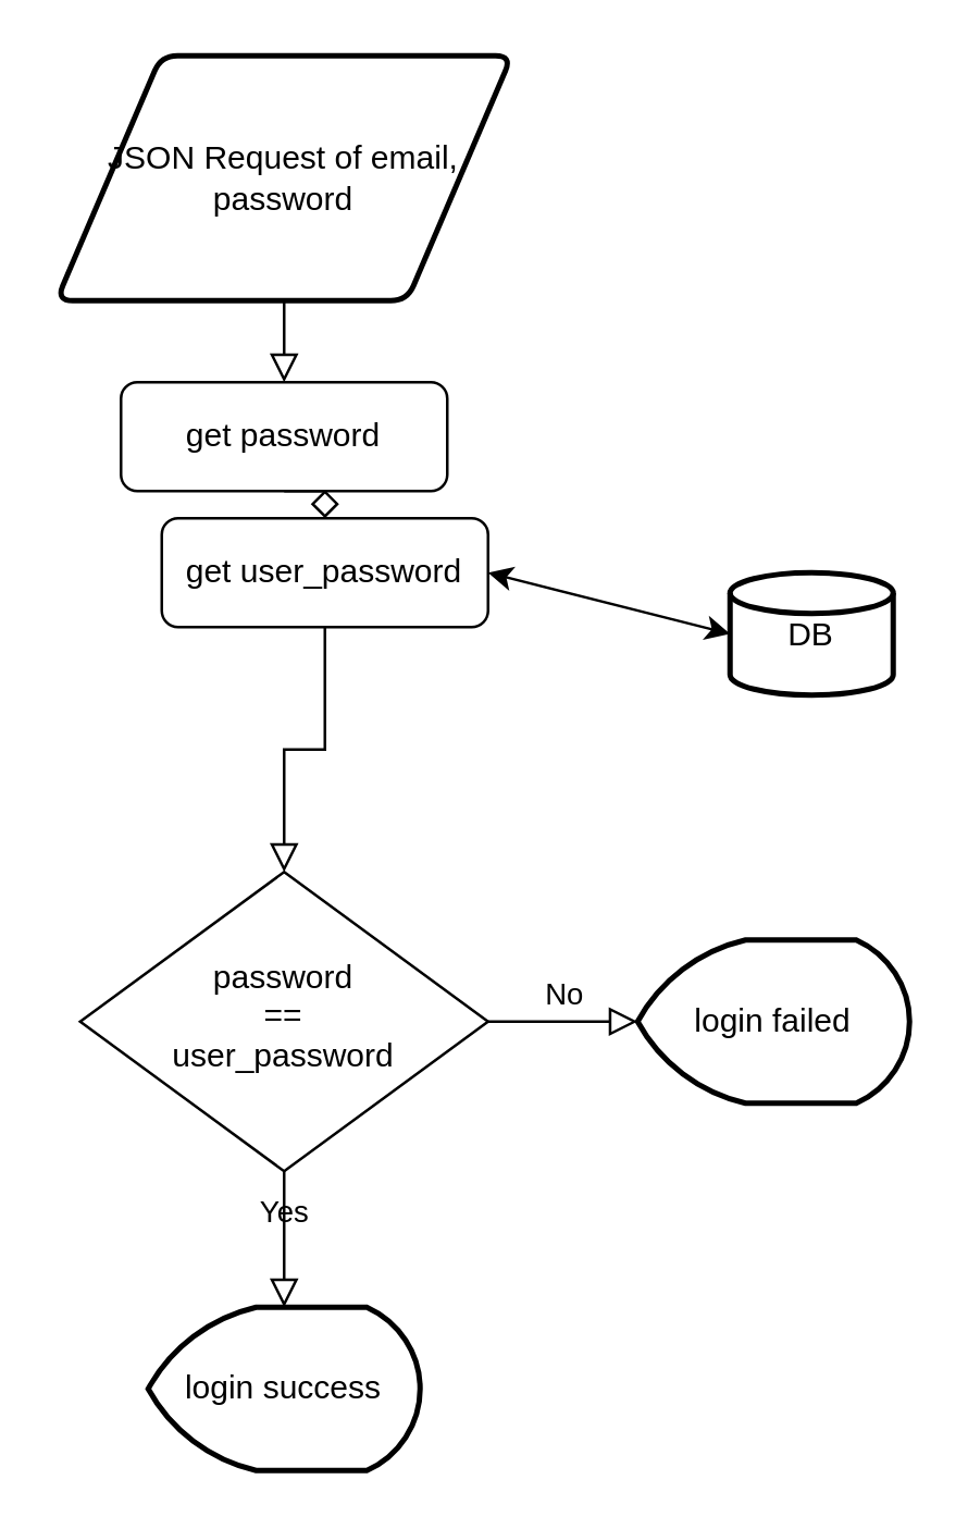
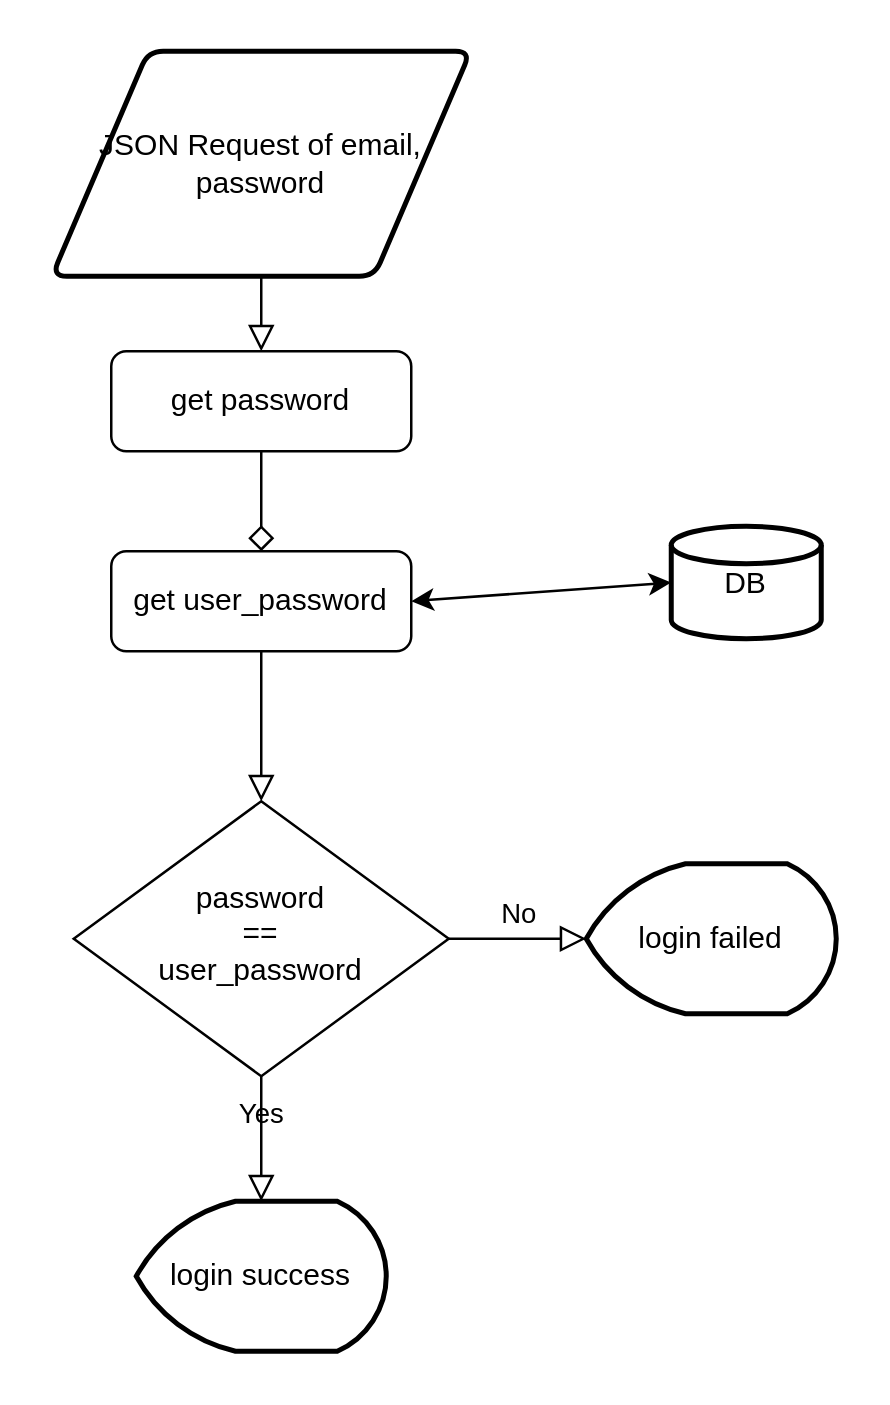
- <mxCell id="11" value="get user_password" style="rounded=1;whiteSpace=wrap;html=1;fontSize=12;glass=0;strokeWidth=1;shadow=0;" vertex="1" parent="1"><mxGeometry x="59" y="190" width="120" height="40" as="geometry" /></mxCell>
+ <mxCell id="11" value="get user_password" style="rounded=1;whiteSpace=wrap;html=1;fontSize=12;glass=0;strokeWidth=1;shadow=0;" vertex="1" parent="1"><mxGeometry x="44" y="220" width="120" height="40" as="geometry" /></mxCell>
